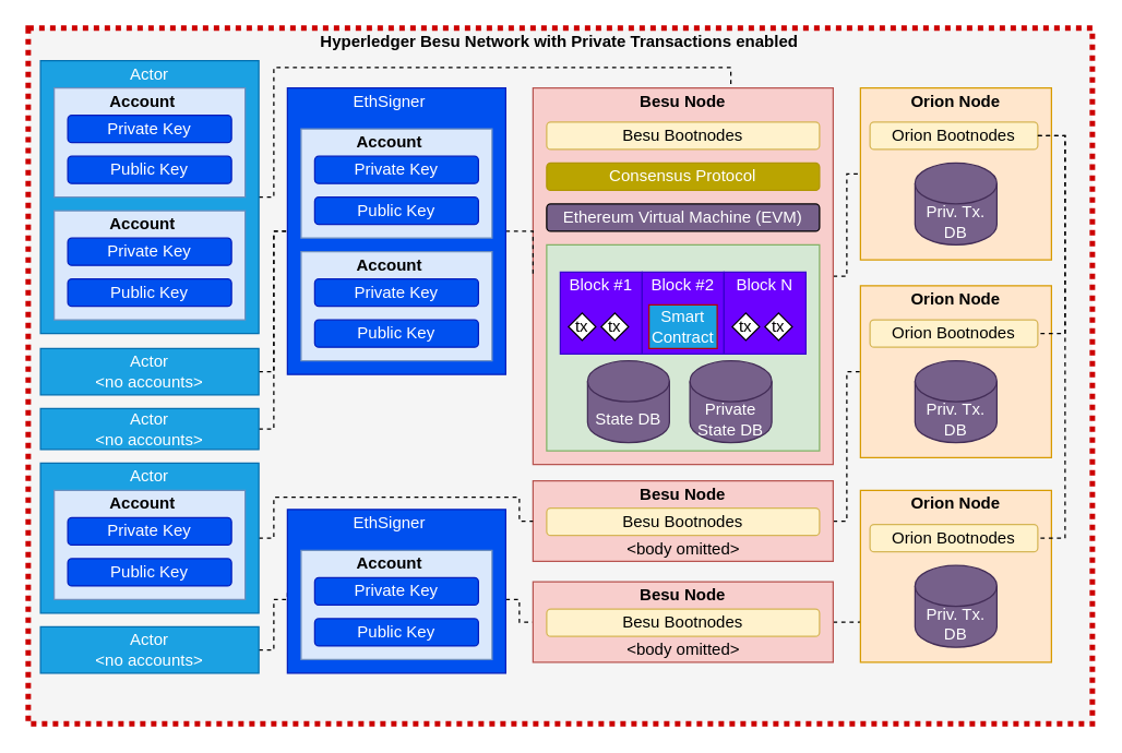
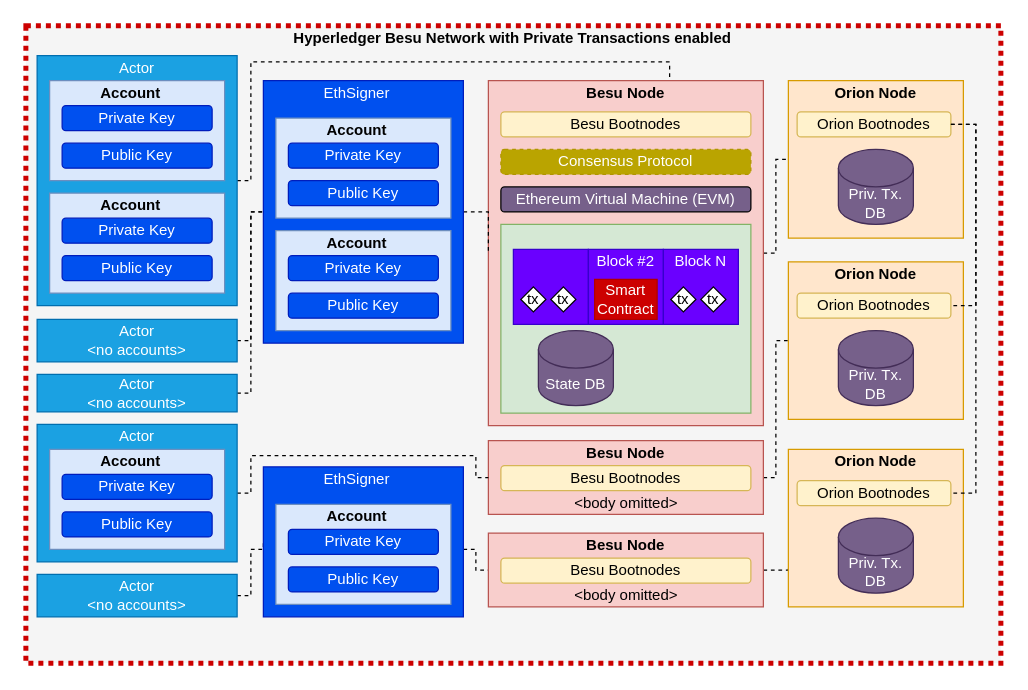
- <mxCell id="24" value="Consensus Protocol" style="rounded=1;whiteSpace=wrap;html=1;strokeColor=#B09500;fontColor=#ffffff;fillColor=#BAA400;" parent="1" vertex="1"><mxGeometry x="400" y="119" width="200" height="20" as="geometry" /></mxCell>
+ <mxCell id="24" value="Consensus Protocol" style="rounded=1;whiteSpace=wrap;html=1;strokeColor=#B09500;fontColor=#ffffff;fillColor=#BAA400;dashed=1;" parent="1" vertex="1"><mxGeometry x="400" y="119" width="200" height="20" as="geometry" /></mxCell>
- <mxCell id="9" value="Block #1" style="text;html=1;strokeColor=none;fillColor=none;align=center;verticalAlign=middle;whiteSpace=wrap;rounded=0;fontColor=#FFFFFF;" parent="1" vertex="1"><mxGeometry x="410" y="199" width="60" height="20" as="geometry" /></mxCell>
- <mxCell id="19" value="Smart Contract" style="rounded=0;whiteSpace=wrap;html=1;fontColor=#ffffff;fillColor=#1ba1e2;strokeColor=#B00000;" parent="1" vertex="1"><mxGeometry x="475" y="223" width="50" height="32" as="geometry" /></mxCell>
+ <mxCell id="19" value="Smart Contract" style="rounded=0;whiteSpace=wrap;html=1;fontColor=#ffffff;fillColor=#CC0000;strokeColor=#B00000;" parent="1" vertex="1"><mxGeometry x="475" y="223" width="50" height="32" as="geometry" /></mxCell>
- <mxCell id="75" value="Private&lt;br&gt;State DB" style="shape=cylinder3;whiteSpace=wrap;html=1;boundedLbl=1;backgroundOutline=1;size=15;fillColor=#76608a;strokeColor=#432D57;fontColor=#ffffff;" vertex="1" parent="1"><mxGeometry x="505" y="264" width="60" height="60" as="geometry" /></mxCell>
